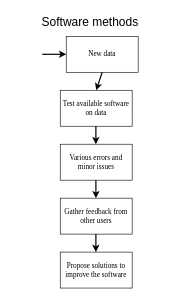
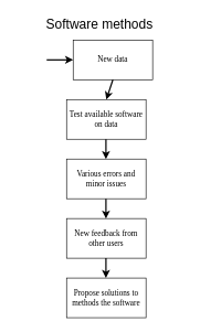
- <mxCell id="5" value="Gather feedback from other users" style="rounded=0;whiteSpace=wrap;html=1;fontSize=12;fontFamily=Verdana;" vertex="1" parent="1"><mxGeometry x="100" y="330" width="120" height="60" as="geometry" /></mxCell>
+ <mxCell id="5" value="New feedback from other users" style="rounded=0;whiteSpace=wrap;html=1;fontSize=12;fontFamily=Verdana;" vertex="1" parent="1"><mxGeometry x="100" y="330" width="120" height="60" as="geometry" /></mxCell>
- <mxCell id="6" value="Propose solutions to improve the software" style="rounded=0;whiteSpace=wrap;html=1;fontSize=12;fontFamily=Verdana;" vertex="1" parent="1"><mxGeometry x="100" y="420" width="120" height="60" as="geometry" /></mxCell>
+ <mxCell id="6" value="Propose solutions to methods the software" style="rounded=0;whiteSpace=wrap;html=1;fontSize=12;fontFamily=Verdana;" vertex="1" parent="1"><mxGeometry x="100" y="420" width="120" height="60" as="geometry" /></mxCell>
